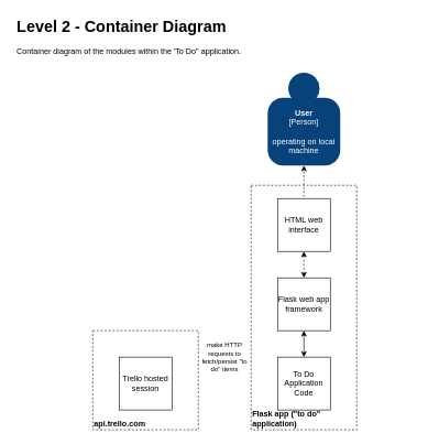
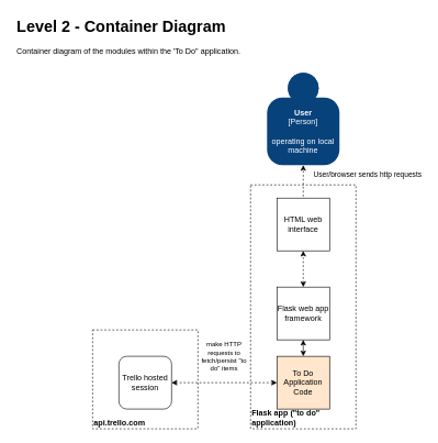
+ <mxCell id="14" value="User/browser sends http requests" style="text;html=1;strokeColor=none;fillColor=none;align=center;verticalAlign=middle;whiteSpace=wrap;rounded=0;fontFamily=Helvetica;fontSize=11;" vertex="1" parent="1"><mxGeometry x="473" y="250" width="170" height="30" as="geometry" /></mxCell>
- <mxCell id="5" value="Flask web app framework" style="whiteSpace=wrap;html=1;aspect=fixed;" parent="1" vertex="1"><mxGeometry x="420" y="420" width="80" height="80" as="geometry" /></mxCell>
+ <mxCell id="5" value="Flask web app framework" style="whiteSpace=wrap;html=1;aspect=fixed;" parent="1" vertex="1"><mxGeometry x="420" y="435" width="80" height="80" as="geometry" /></mxCell>
- <mxCell id="13" value="Trello hosted session" style="whiteSpace=wrap;html=1;aspect=fixed;" parent="11" vertex="1"><mxGeometry x="40" y="40" width="80" height="80" as="geometry" /></mxCell>
+ <mxCell id="13" value="Trello hosted session" style="whiteSpace=wrap;html=1;aspect=fixed;rounded=1;" parent="11" vertex="1"><mxGeometry x="40" y="40" width="80" height="80" as="geometry" /></mxCell>
+ <mxCell id="8" value="" style="endArrow=classic;startArrow=classic;html=1;dashed=1;exitX=1;exitY=0.5;exitDx=0;exitDy=0;entryX=0;entryY=0.5;entryDx=0;entryDy=0;" parent="1" source="13" target="6" edge="1"><mxGeometry width="50" height="50" relative="1" as="geometry"><mxPoint x="405" y="520" as="sourcePoint" /><mxPoint x="455" y="470" as="targetPoint" /></mxGeometry></mxCell>
- <mxCell id="6" value="To Do Application Code" style="whiteSpace=wrap;html=1;aspect=fixed;" parent="1" vertex="1"><mxGeometry x="420" y="540" width="80" height="80" as="geometry" /></mxCell>
+ <mxCell id="6" value="To Do Application Code" style="whiteSpace=wrap;html=1;aspect=fixed;fillColor=#ffe6cc;" parent="1" vertex="1"><mxGeometry x="420" y="540" width="80" height="80" as="geometry" /></mxCell>
